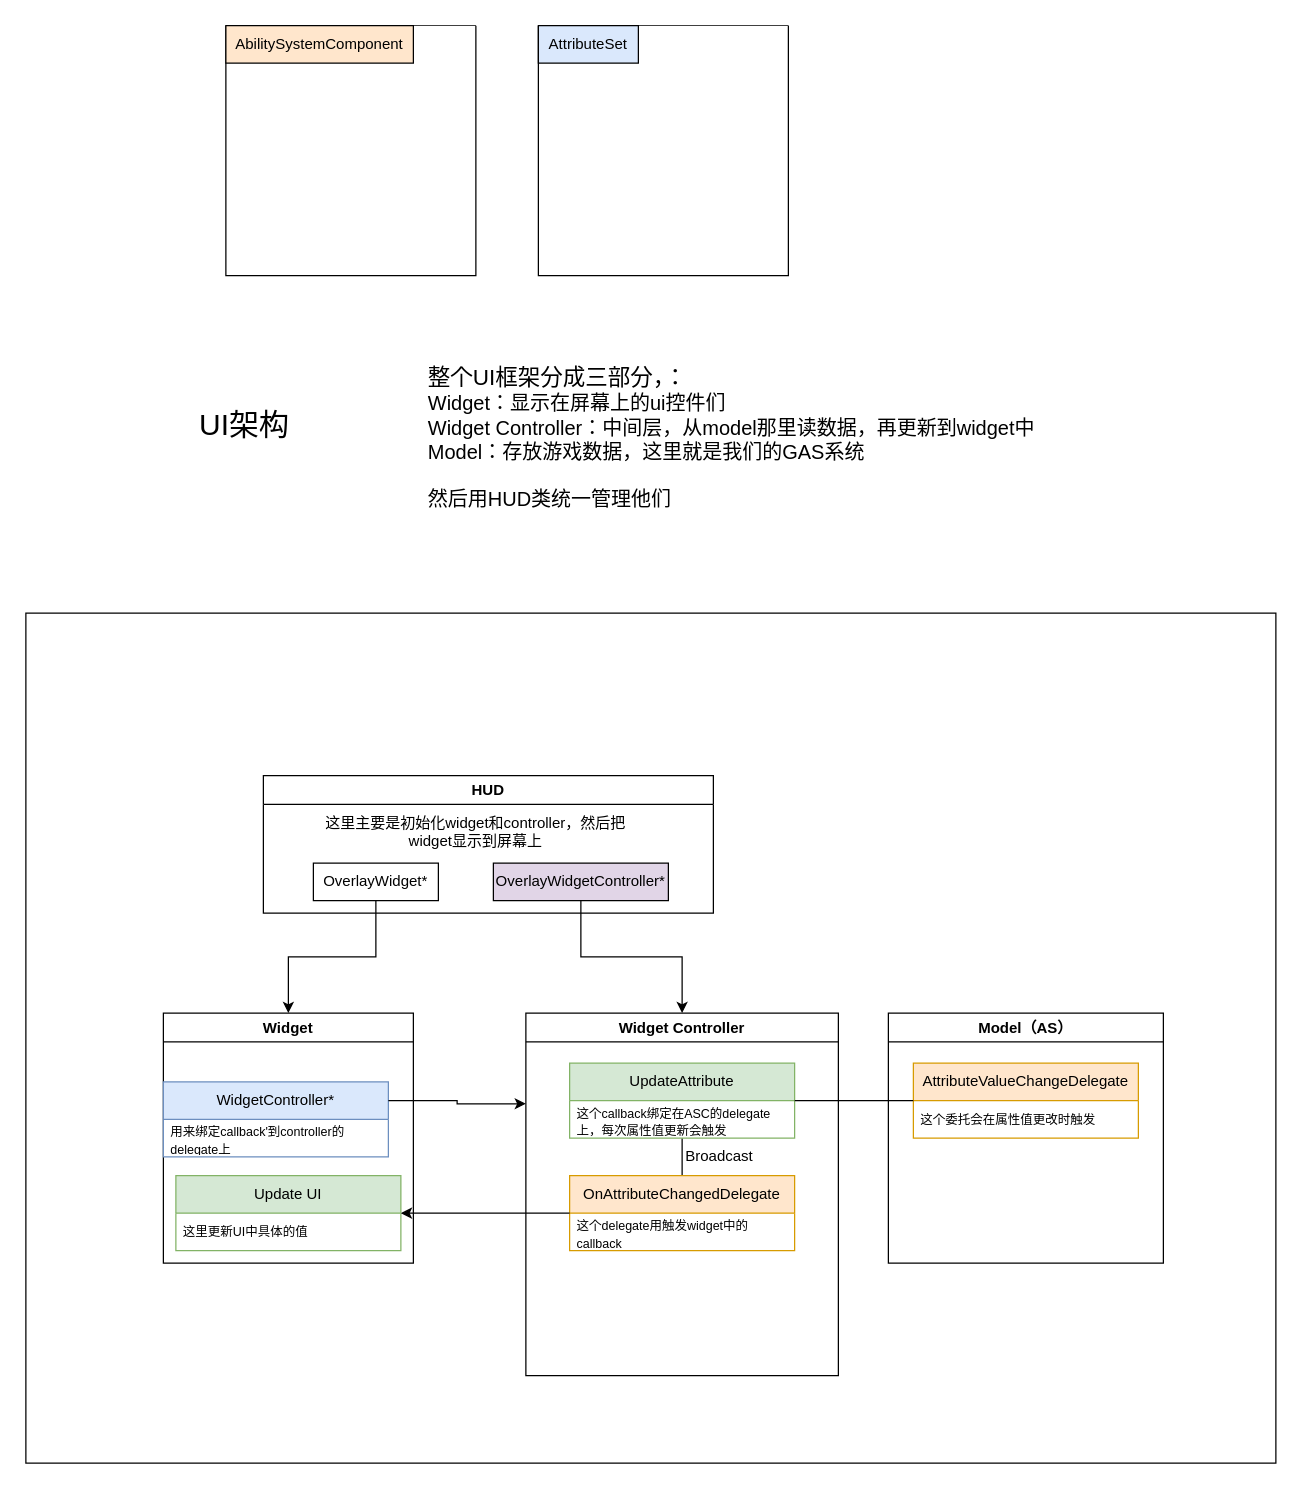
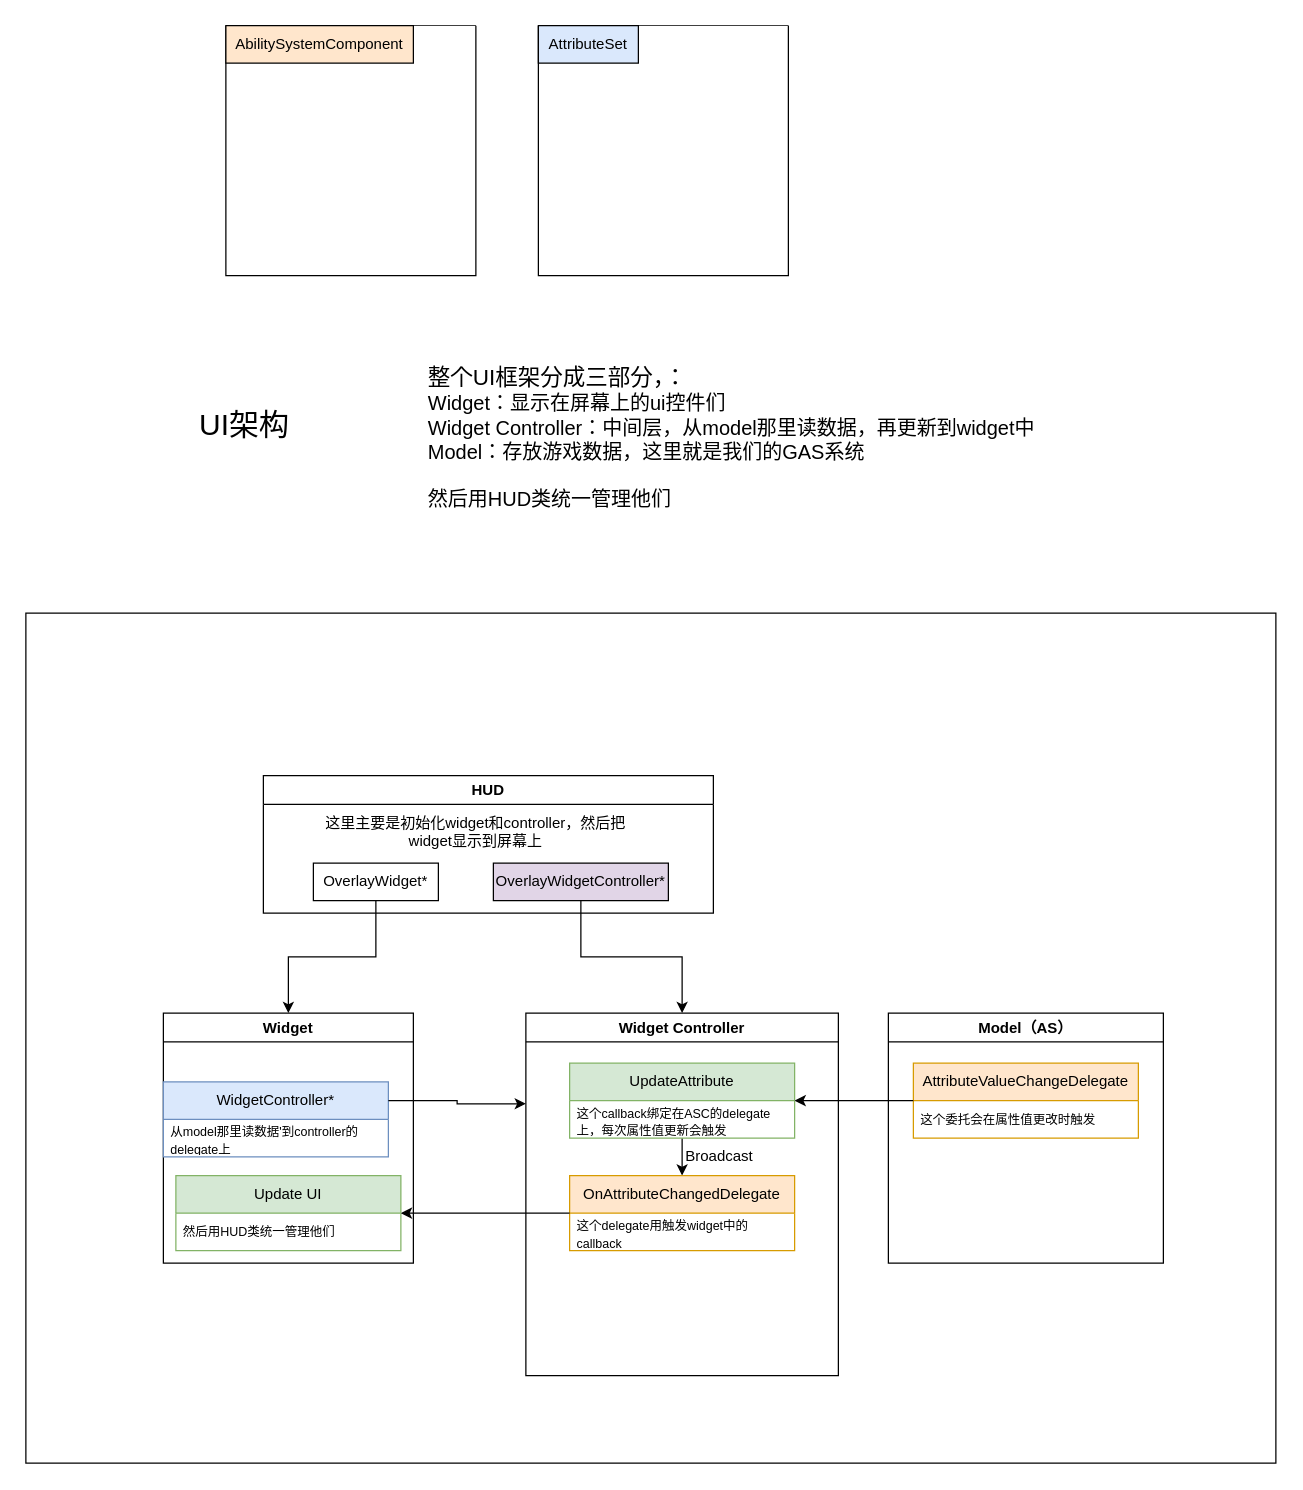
- <mxCell id="31" style="edgeStyle=orthogonalEdgeStyle;rounded=0;orthogonalLoop=1;jettySize=auto;html=1;exitX=0;exitY=0.5;exitDx=0;exitDy=0;entryX=1;entryY=0.5;entryDx=0;entryDy=0;endArrow=none;" edge="1" parent="1" source="21" target="15"><mxGeometry relative="1" as="geometry" /></mxCell>
+ <mxCell id="31" style="edgeStyle=orthogonalEdgeStyle;rounded=0;orthogonalLoop=1;jettySize=auto;html=1;exitX=0;exitY=0.5;exitDx=0;exitDy=0;entryX=1;entryY=0.5;entryDx=0;entryDy=0;" edge="1" parent="1" source="21" target="15"><mxGeometry relative="1" as="geometry" /></mxCell>
- <mxCell id="12" value="&lt;span style=&quot;font-size: 10px;&quot;&gt;用来绑定callback'到controller的delegate上&lt;/span&gt;" style="text;strokeColor=none;fillColor=none;align=left;verticalAlign=middle;spacingLeft=4;spacingRight=4;overflow=hidden;points=[[0,0.5],[1,0.5]];portConstraint=eastwest;rotatable=0;whiteSpace=wrap;html=1;" vertex="1" parent="11"><mxGeometry y="30" width="180" height="30" as="geometry" /></mxCell>
+ <mxCell id="12" value="&lt;span style=&quot;font-size: 10px;&quot;&gt;从model那里读数据'到controller的delegate上&lt;/span&gt;" style="text;strokeColor=none;fillColor=none;align=left;verticalAlign=middle;spacingLeft=4;spacingRight=4;overflow=hidden;points=[[0,0.5],[1,0.5]];portConstraint=eastwest;rotatable=0;whiteSpace=wrap;html=1;" vertex="1" parent="11"><mxGeometry y="30" width="180" height="30" as="geometry" /></mxCell>
- <mxCell id="14" style="edgeStyle=orthogonalEdgeStyle;rounded=0;orthogonalLoop=1;jettySize=auto;html=1;exitX=0.5;exitY=1;exitDx=0;exitDy=0;entryX=0.5;entryY=0;entryDx=0;entryDy=0;endArrow=none;" edge="1" parent="13" source="15" target="17"><mxGeometry relative="1" as="geometry" /></mxCell>
+ <mxCell id="14" style="edgeStyle=orthogonalEdgeStyle;rounded=0;orthogonalLoop=1;jettySize=auto;html=1;exitX=0.5;exitY=1;exitDx=0;exitDy=0;entryX=0.5;entryY=0;entryDx=0;entryDy=0;" edge="1" parent="13" source="15" target="17"><mxGeometry relative="1" as="geometry" /></mxCell>
- <mxCell id="10" value="&lt;span style=&quot;font-size: 10px;&quot;&gt;这里更新UI中具体的值&lt;/span&gt;" style="text;strokeColor=none;fillColor=none;align=left;verticalAlign=middle;spacingLeft=4;spacingRight=4;overflow=hidden;points=[[0,0.5],[1,0.5]];portConstraint=eastwest;rotatable=0;whiteSpace=wrap;html=1;" vertex="1" parent="9"><mxGeometry y="30" width="180" height="30" as="geometry" /></mxCell>
+ <mxCell id="10" value="&lt;span style=&quot;font-size: 10px;&quot;&gt;然后用HUD类统一管理他们&lt;/span&gt;" style="text;strokeColor=none;fillColor=none;align=left;verticalAlign=middle;spacingLeft=4;spacingRight=4;overflow=hidden;points=[[0,0.5],[1,0.5]];portConstraint=eastwest;rotatable=0;whiteSpace=wrap;html=1;" vertex="1" parent="9"><mxGeometry y="30" width="180" height="30" as="geometry" /></mxCell>
